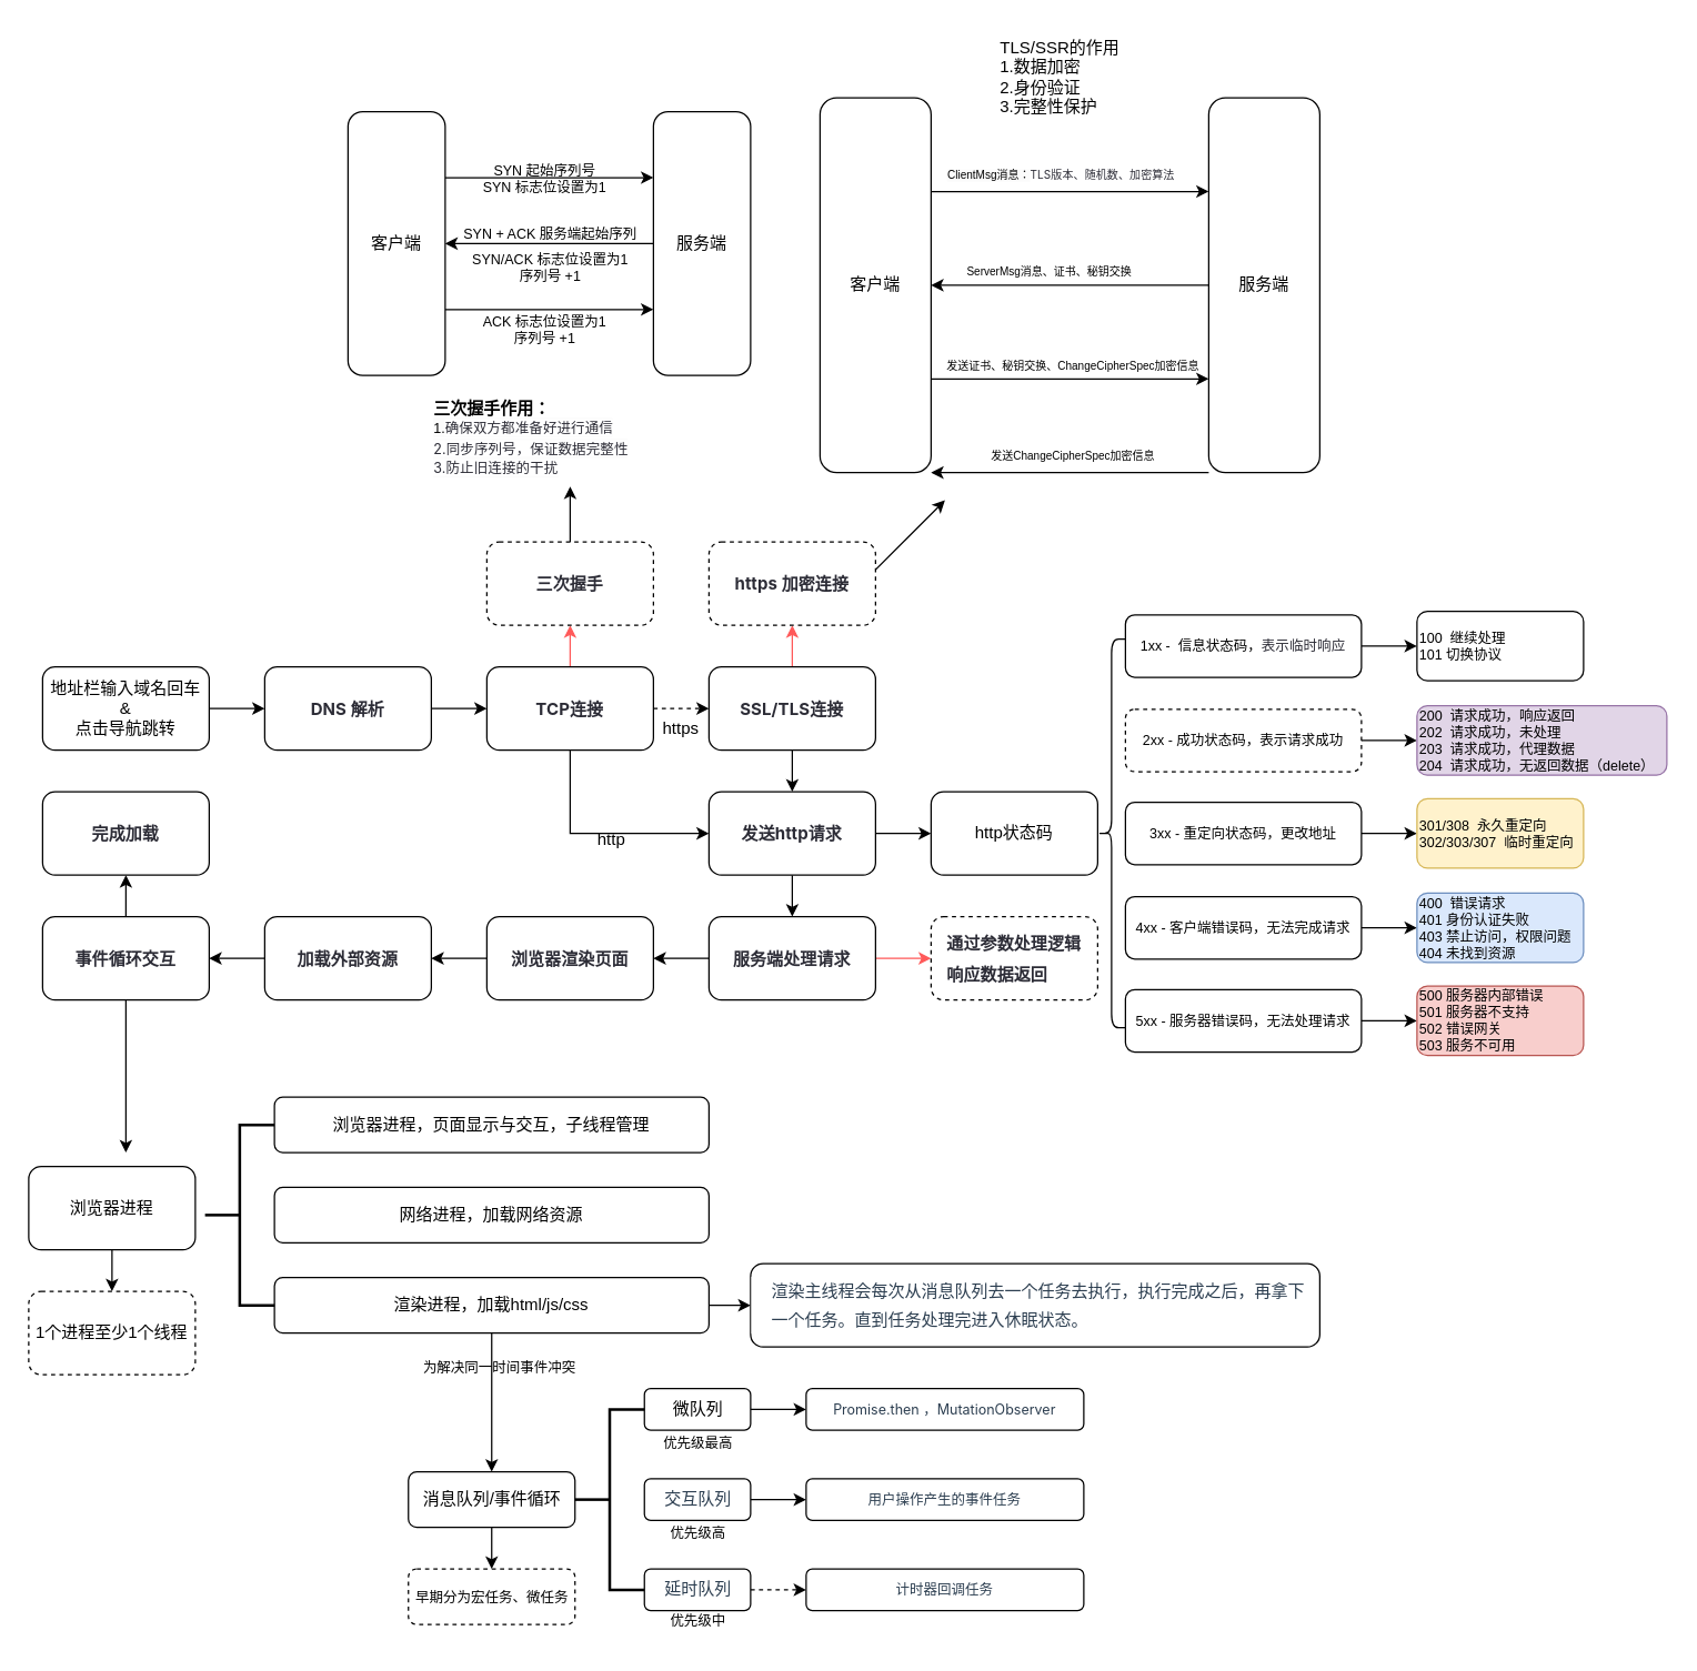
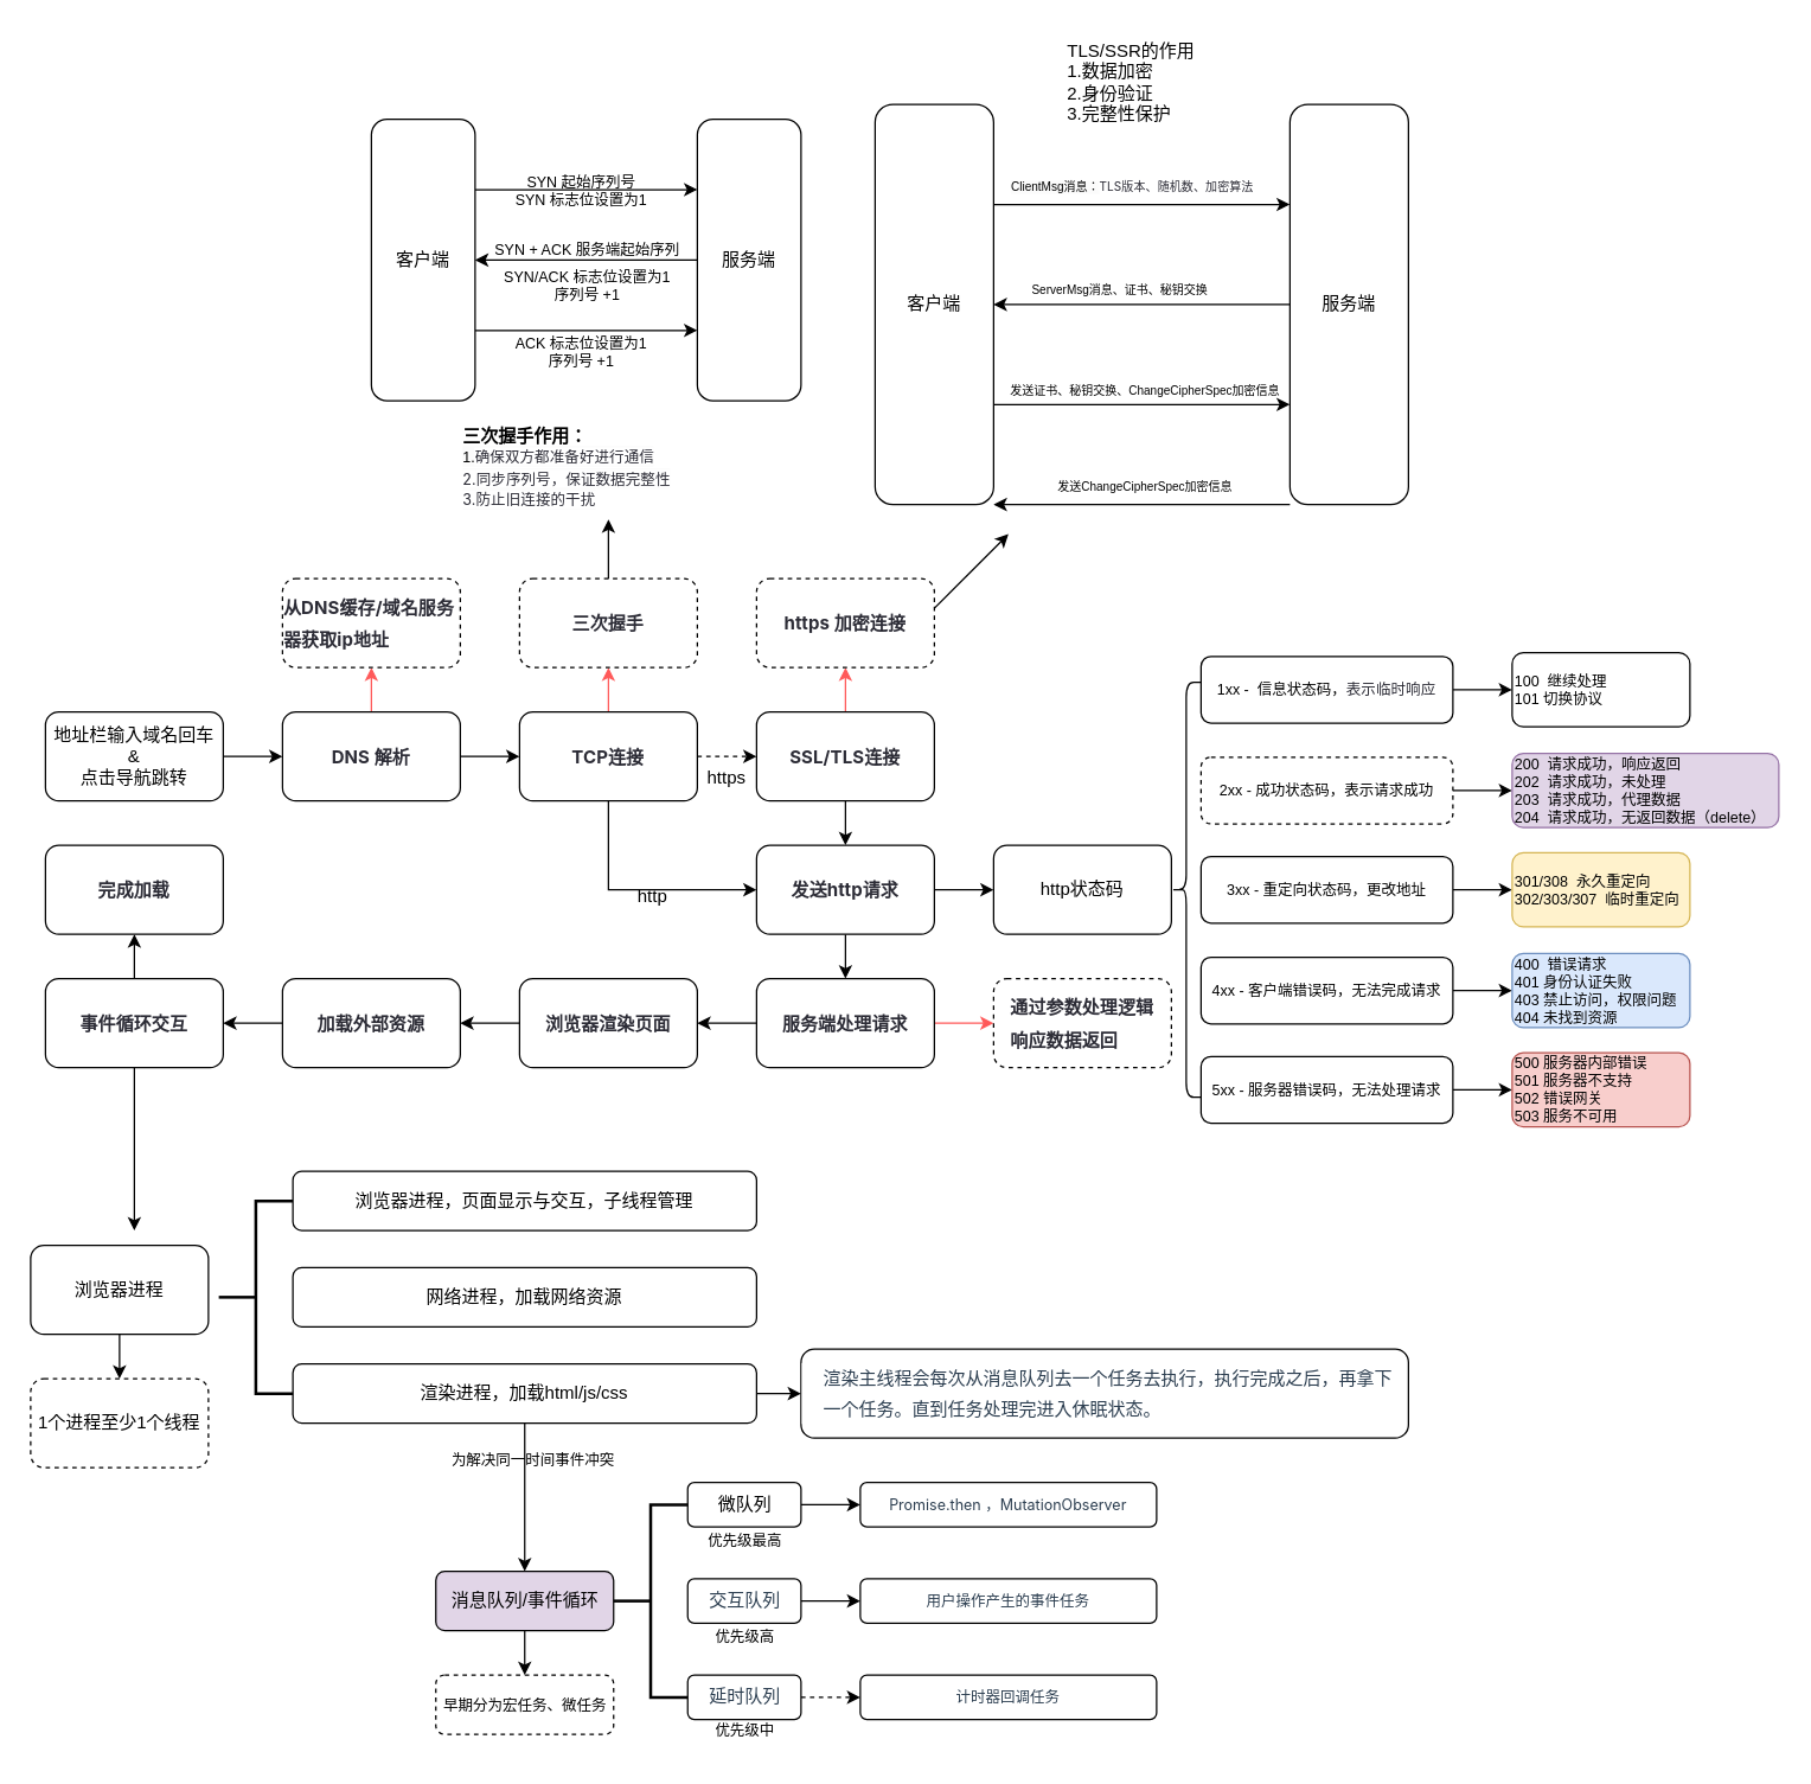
+ <mxCell id="20" value="&lt;h3 style=&quot;box-sizing: border-box; line-height: 1.778; margin: 0.571em 0px; font-size: 1em; color: rgb(44, 44, 54); font-family: -apple-system, BlinkMacSystemFont, &amp;quot;Segoe UI&amp;quot;, &amp;quot;Noto Sans&amp;quot;, Helvetica, Arial, sans-serif, &amp;quot;Apple Color Emoji&amp;quot;, &amp;quot;Segoe UI Emoji&amp;quot;; letter-spacing: 0.08px; text-align: start; background-color: rgb(255, 255, 255);&quot; data-spm-anchor-id=&quot;5176.281.0.i37.49e35d27ruuq2W&quot;&gt;从DNS缓存/域名服务器获取ip地址&lt;/h3&gt;" style="rounded=1;whiteSpace=wrap;html=1;dashed=1;" parent="14" vertex="1"><mxGeometry x="160" width="120" height="60" as="geometry" /></mxCell>
+ <mxCell id="17" value="" style="edgeStyle=orthogonalEdgeStyle;rounded=0;orthogonalLoop=1;jettySize=auto;html=1;strokeColor=#FF5959;" parent="14" source="19" target="20" edge="1"><mxGeometry relative="1" as="geometry" /></mxCell>
- <mxCell id="70" value="消息队列/事件循环" style="whiteSpace=wrap;html=1;rounded=1;" parent="59" vertex="1"><mxGeometry x="273.5" y="270" width="120" height="40" as="geometry" /></mxCell>
+ <mxCell id="70" value="消息队列/事件循环" style="whiteSpace=wrap;html=1;rounded=1;fillColor=#e1d5e7;" parent="59" vertex="1"><mxGeometry x="273.5" y="270" width="120" height="40" as="geometry" /></mxCell>
